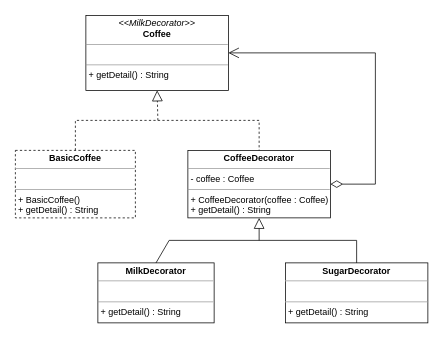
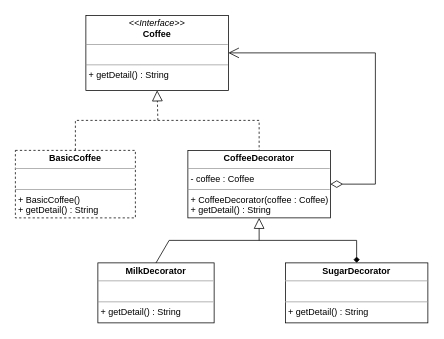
- <mxCell id="2" value="&lt;p style=&quot;margin:0px;margin-top:4px;text-align:center;&quot;&gt;&lt;i&gt;&amp;lt;&amp;lt;MilkDecorator&amp;gt;&amp;gt;&lt;/i&gt;&lt;br&gt;&lt;b&gt;Coffee&lt;/b&gt;&lt;/p&gt;&lt;hr size=&quot;1&quot;&gt;&lt;p style=&quot;margin:0px;margin-left:4px;&quot;&gt;&lt;br&gt;&lt;/p&gt;&lt;hr size=&quot;1&quot;&gt;&lt;p style=&quot;margin:0px;margin-left:4px;&quot;&gt;+ getDetail() : String&lt;/p&gt;" style="verticalAlign=top;align=left;overflow=fill;fontSize=12;fontFamily=Helvetica;html=1;whiteSpace=wrap;" vertex="1" parent="1"><mxGeometry x="114" y="20" width="190" height="100" as="geometry" /></mxCell>
+ <mxCell id="2" value="&lt;p style=&quot;margin:0px;margin-top:4px;text-align:center;&quot;&gt;&lt;i&gt;&amp;lt;&amp;lt;Interface&amp;gt;&amp;gt;&lt;/i&gt;&lt;br&gt;&lt;b&gt;Coffee&lt;/b&gt;&lt;/p&gt;&lt;hr size=&quot;1&quot;&gt;&lt;p style=&quot;margin:0px;margin-left:4px;&quot;&gt;&lt;br&gt;&lt;/p&gt;&lt;hr size=&quot;1&quot;&gt;&lt;p style=&quot;margin:0px;margin-left:4px;&quot;&gt;+ getDetail() : String&lt;/p&gt;" style="verticalAlign=top;align=left;overflow=fill;fontSize=12;fontFamily=Helvetica;html=1;whiteSpace=wrap;" vertex="1" parent="1"><mxGeometry x="114" y="20" width="190" height="100" as="geometry" /></mxCell>
- <mxCell id="10" value="" style="endArrow=none;html=1;rounded=0;exitX=0.5;exitY=0;exitDx=0;exitDy=0;entryX=0.5;entryY=0;entryDx=0;entryDy=0;" edge="1" parent="1" source="5" target="6"><mxGeometry width="50" height="50" relative="1" as="geometry"><mxPoint x="220" y="310" as="sourcePoint" /><mxPoint x="270" y="260" as="targetPoint" /><Array as="points"><mxPoint x="225" y="320" /><mxPoint x="475" y="320" /></Array></mxGeometry></mxCell>
+ <mxCell id="10" value="" style="endArrow=diamond;html=1;rounded=0;exitX=0.5;exitY=0;exitDx=0;exitDy=0;entryX=0.5;entryY=0;entryDx=0;entryDy=0;" edge="1" parent="1" source="5" target="6"><mxGeometry width="50" height="50" relative="1" as="geometry"><mxPoint x="220" y="310" as="sourcePoint" /><mxPoint x="270" y="260" as="targetPoint" /><Array as="points"><mxPoint x="225" y="320" /><mxPoint x="475" y="320" /></Array></mxGeometry></mxCell>
